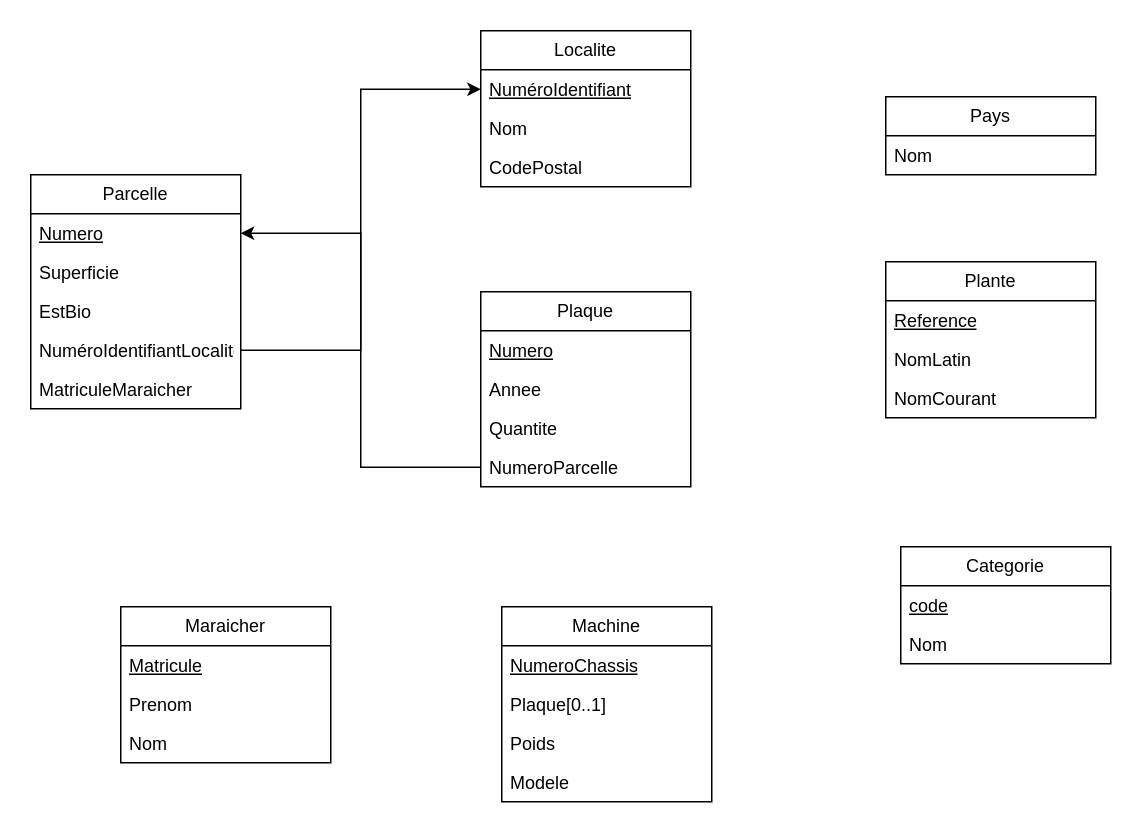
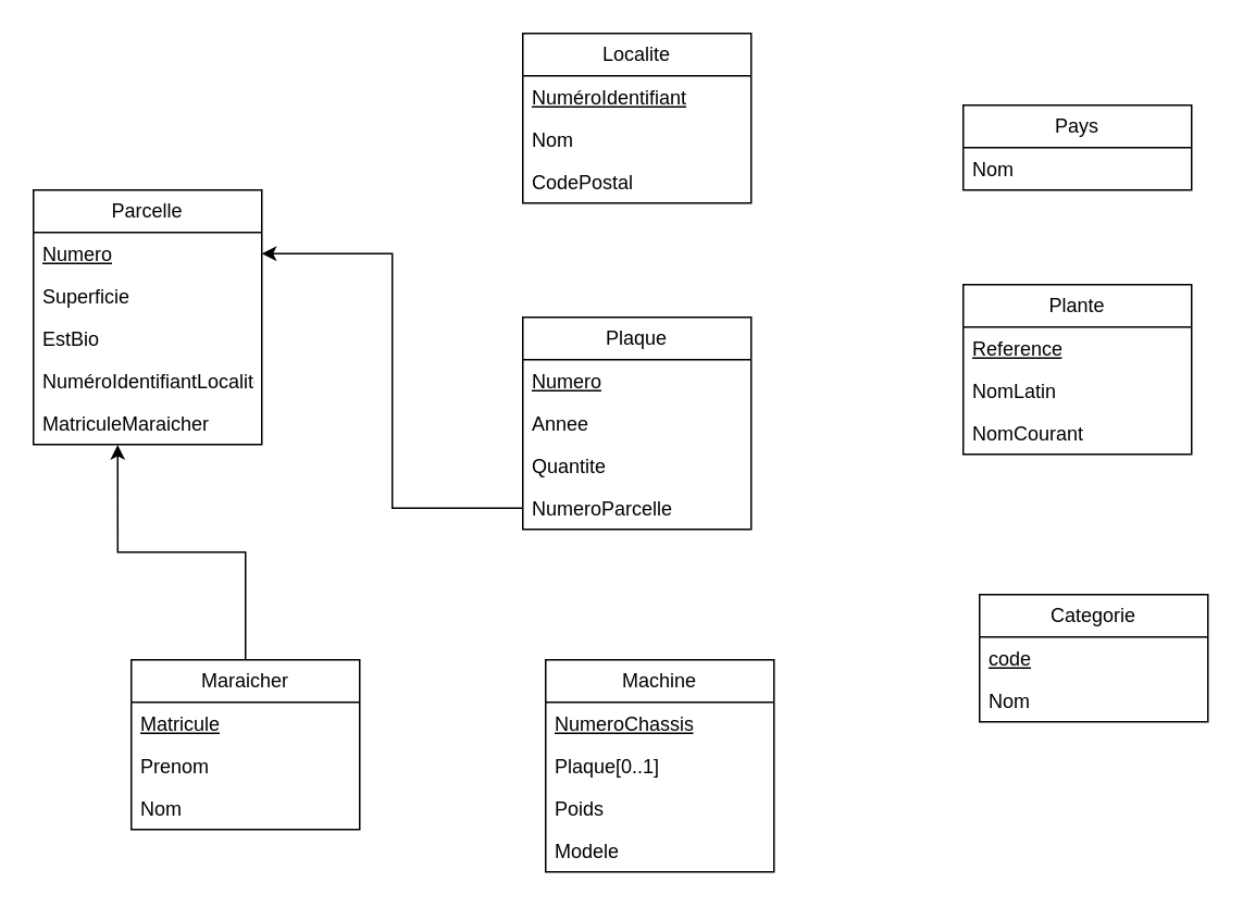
- <mxCell id="35" style="edgeStyle=orthogonalEdgeStyle;rounded=0;orthogonalLoop=1;jettySize=auto;html=1;entryX=0;entryY=0.5;entryDx=0;entryDy=0;" edge="1" parent="1" source="6" target="9"><mxGeometry relative="1" as="geometry" /></mxCell>
+ <mxCell id="37" style="edgeStyle=orthogonalEdgeStyle;rounded=0;orthogonalLoop=1;jettySize=auto;html=1;entryX=0.369;entryY=1.008;entryDx=0;entryDy=0;entryPerimeter=0;" edge="1" parent="1" source="23" target="7"><mxGeometry relative="1" as="geometry" /></mxCell>
